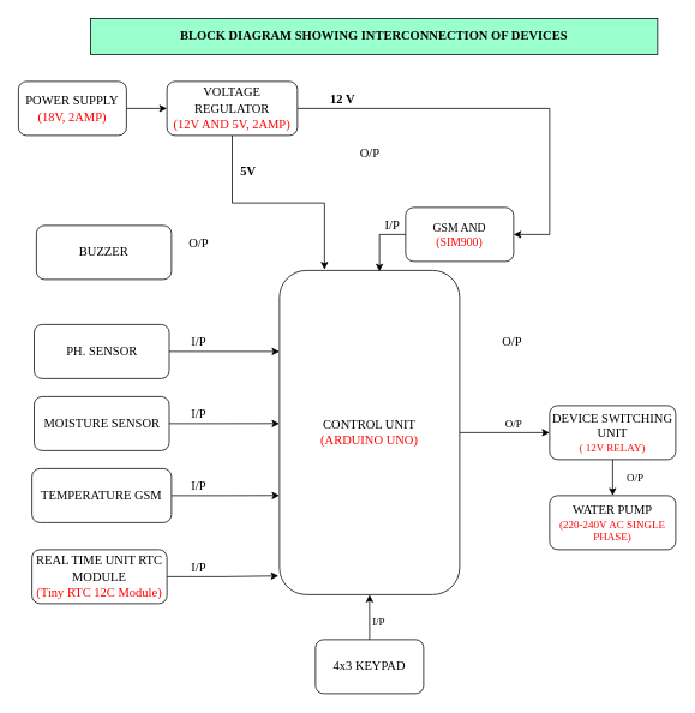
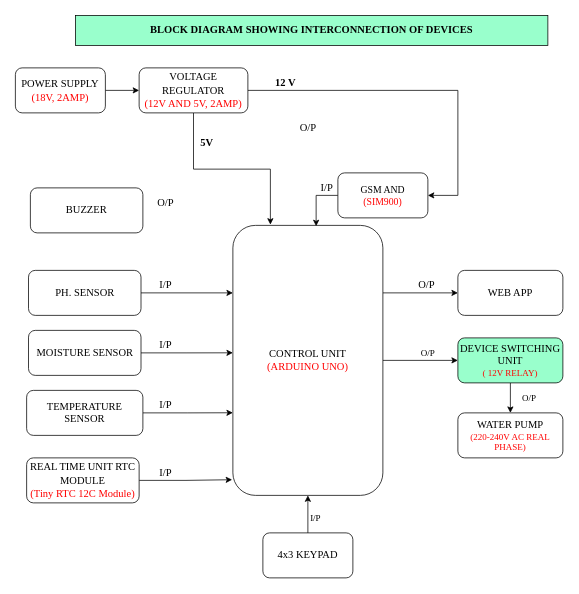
+ <mxCell id="8" style="edgeStyle=orthogonalEdgeStyle;rounded=0;orthogonalLoop=1;jettySize=auto;html=1;exitX=1;exitY=0.25;exitDx=0;exitDy=0;entryX=0;entryY=0.5;entryDx=0;entryDy=0;fontFamily=Times New Roman;fontSize=14;fontColor=#000000;" edge="1" parent="1" source="10" target="14"><mxGeometry relative="1" as="geometry" /></mxCell>
+ <mxCell id="14" value="&lt;font style=&quot;font-size: 14px&quot; face=&quot;Georgia&quot;&gt;WEB APP&lt;/font&gt;" style="whiteSpace=wrap;html=1;rounded=1;" parent="1" vertex="1"><mxGeometry x="610" y="360" width="140" height="60" as="geometry" /></mxCell>
- <mxCell id="34" value="&lt;font face=&quot;Georgia&quot; style=&quot;font-size: 14px&quot;&gt;DEVICE SWITCHING UNIT&lt;/font&gt;&lt;br&gt;&lt;font color=&quot;#ff0000&quot; face=&quot;Times New Roman&quot;&gt;( 12V RELAY)&lt;/font&gt;" style="whiteSpace=wrap;html=1;rounded=1;" vertex="1" parent="1"><mxGeometry x="610" y="450" width="140" height="60" as="geometry" /></mxCell>
+ <mxCell id="34" value="&lt;font face=&quot;Georgia&quot; style=&quot;font-size: 14px&quot;&gt;DEVICE SWITCHING UNIT&lt;/font&gt;&lt;br&gt;&lt;font color=&quot;#ff0000&quot; face=&quot;Times New Roman&quot;&gt;( 12V RELAY)&lt;/font&gt;" style="whiteSpace=wrap;html=1;rounded=1;fillColor=#99ffcc;" vertex="1" parent="1"><mxGeometry x="610" y="450" width="140" height="60" as="geometry" /></mxCell>
- <mxCell id="5" value="&lt;font face=&quot;Georgia&quot; style=&quot;font-size: 14px&quot;&gt;TEMPERATURE GSM&lt;/font&gt;" style="rounded=1;whiteSpace=wrap;html=1;" parent="1" vertex="1"><mxGeometry x="35" y="520" width="155" height="60" as="geometry" /></mxCell>
+ <mxCell id="5" value="&lt;font face=&quot;Georgia&quot; style=&quot;font-size: 14px&quot;&gt;TEMPERATURE SENSOR&lt;/font&gt;" style="rounded=1;whiteSpace=wrap;html=1;" parent="1" vertex="1"><mxGeometry x="35" y="520" width="155" height="60" as="geometry" /></mxCell>
- <mxCell id="36" value="&lt;font face=&quot;Georgia&quot; style=&quot;font-size: 14px&quot;&gt;WATER PUMP&lt;/font&gt;&lt;br&gt;&lt;font face=&quot;Times New Roman&quot; color=&quot;#ff0000&quot;&gt;(220-240V AC SINGLE PHASE)&lt;/font&gt;" style="whiteSpace=wrap;html=1;rounded=1;" vertex="1" parent="1"><mxGeometry x="610" y="550" width="140" height="60" as="geometry" /></mxCell>
+ <mxCell id="36" value="&lt;font face=&quot;Georgia&quot; style=&quot;font-size: 14px&quot;&gt;WATER PUMP&lt;/font&gt;&lt;br&gt;&lt;font face=&quot;Times New Roman&quot; color=&quot;#ff0000&quot;&gt;(220-240V AC REAL PHASE)&lt;/font&gt;" style="whiteSpace=wrap;html=1;rounded=1;" vertex="1" parent="1"><mxGeometry x="610" y="550" width="140" height="60" as="geometry" /></mxCell>
